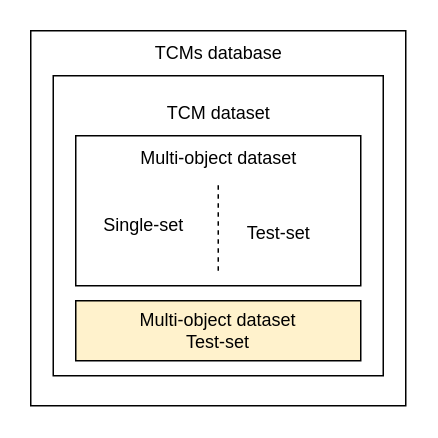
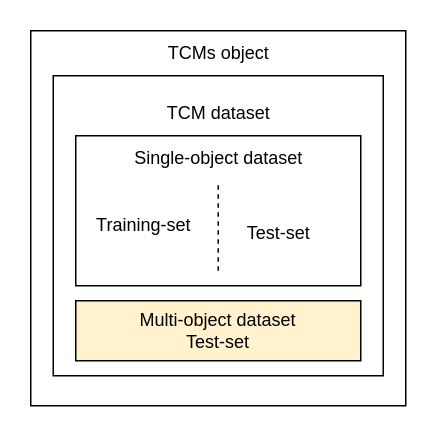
- <mxCell id="3" value="TCMs database" style="text;html=1;align=center;verticalAlign=middle;resizable=0;points=[];autosize=1;strokeColor=none;fillColor=none;" vertex="1" parent="1"><mxGeometry x="90" y="20" width="110" height="30" as="geometry" /></mxCell>
+ <mxCell id="3" value="TCMs object" style="text;html=1;align=center;verticalAlign=middle;resizable=0;points=[];autosize=1;strokeColor=none;fillColor=none;" vertex="1" parent="1"><mxGeometry x="90" y="20" width="110" height="30" as="geometry" /></mxCell>
- <mxCell id="6" value="Multi-object dataset" style="text;html=1;align=center;verticalAlign=middle;resizable=0;points=[];autosize=1;strokeColor=none;fillColor=none;" vertex="1" parent="1"><mxGeometry x="75" y="90" width="140" height="30" as="geometry" /></mxCell>
+ <mxCell id="6" value="Single-object dataset" style="text;html=1;align=center;verticalAlign=middle;resizable=0;points=[];autosize=1;strokeColor=none;fillColor=none;" vertex="1" parent="1"><mxGeometry x="75" y="90" width="140" height="30" as="geometry" /></mxCell>
- <mxCell id="10" value="Single-set" style="text;html=1;align=center;verticalAlign=middle;resizable=0;points=[];autosize=1;strokeColor=none;fillColor=none;" vertex="1" parent="1"><mxGeometry x="50" y="135" width="90" height="30" as="geometry" /></mxCell>
+ <mxCell id="10" value="Training-set" style="text;html=1;align=center;verticalAlign=middle;resizable=0;points=[];autosize=1;strokeColor=none;fillColor=none;" vertex="1" parent="1"><mxGeometry x="50" y="135" width="90" height="30" as="geometry" /></mxCell>
